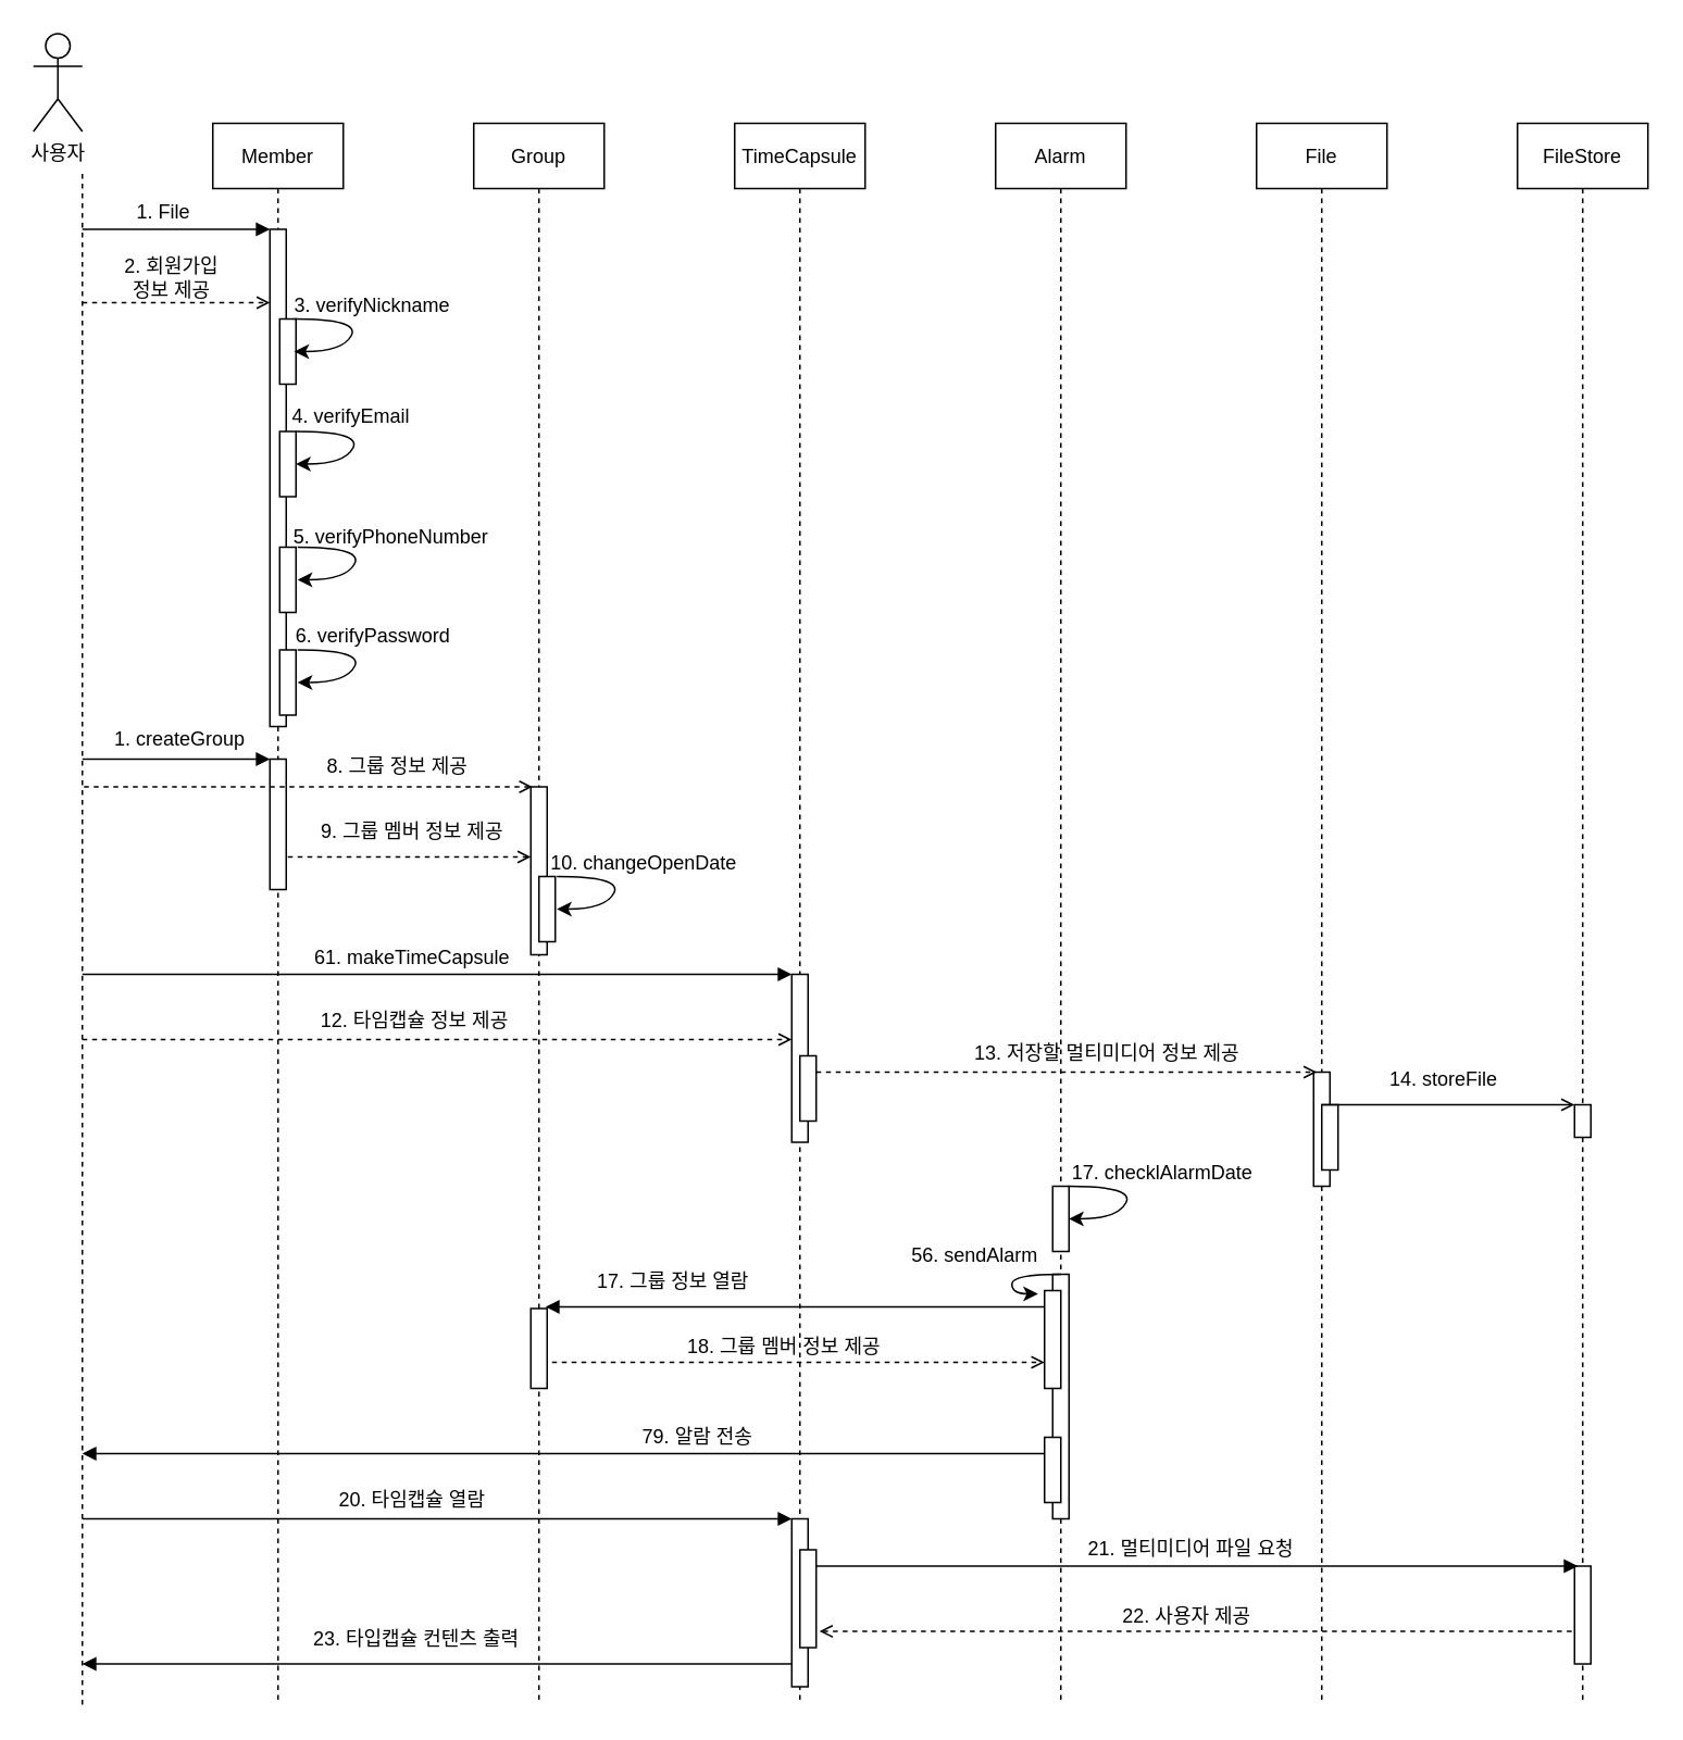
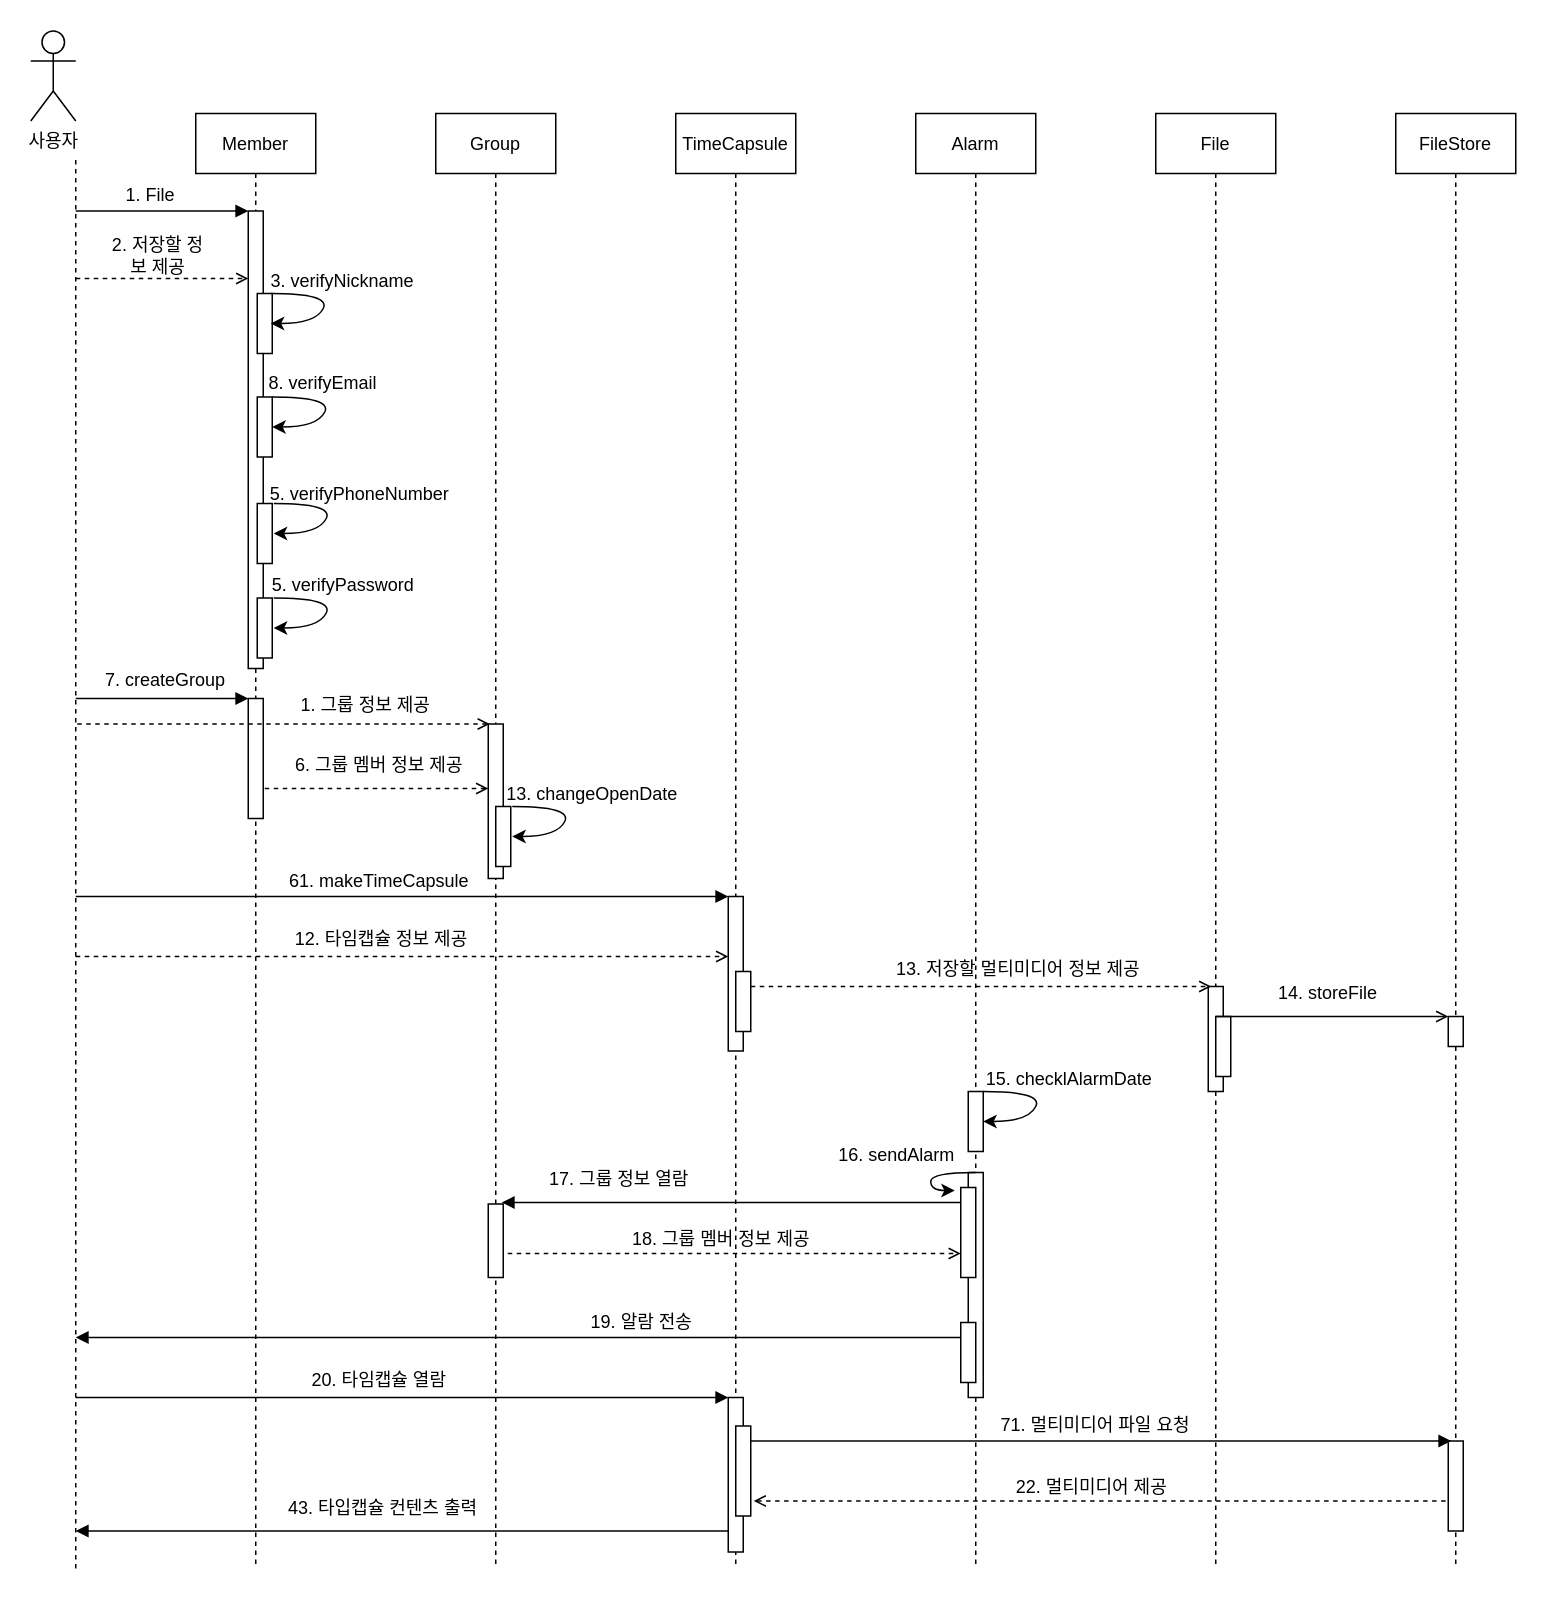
- <mxCell id="40" value="2. 회원가입 정보 제공" style="text;html=1;strokeColor=none;fillColor=none;align=center;verticalAlign=middle;whiteSpace=wrap;rounded=0;" parent="1" vertex="1"><mxGeometry x="70" y="155" width="70" height="30" as="geometry" /></mxCell>
+ <mxCell id="40" value="2. 저장할 정보 제공" style="text;html=1;strokeColor=none;fillColor=none;align=center;verticalAlign=middle;whiteSpace=wrap;rounded=0;" parent="1" vertex="1"><mxGeometry x="70" y="155" width="70" height="30" as="geometry" /></mxCell>
- <mxCell id="44" value="4. verifyEmail" style="text;html=1;strokeColor=none;fillColor=none;align=center;verticalAlign=middle;whiteSpace=wrap;rounded=0;" parent="1" vertex="1"><mxGeometry x="165" y="240" width="100" height="30" as="geometry" /></mxCell>
+ <mxCell id="44" value="8. verifyEmail" style="text;html=1;strokeColor=none;fillColor=none;align=center;verticalAlign=middle;whiteSpace=wrap;rounded=0;" parent="1" vertex="1"><mxGeometry x="165" y="240" width="100" height="30" as="geometry" /></mxCell>
- <mxCell id="49" value="6. verifyPassword" style="text;html=1;strokeColor=none;fillColor=none;align=center;verticalAlign=middle;whiteSpace=wrap;rounded=0;" parent="1" vertex="1"><mxGeometry x="166" y="375" width="125" height="30" as="geometry" /></mxCell>
+ <mxCell id="49" value="5. verifyPassword" style="text;html=1;strokeColor=none;fillColor=none;align=center;verticalAlign=middle;whiteSpace=wrap;rounded=0;" parent="1" vertex="1"><mxGeometry x="166" y="375" width="125" height="30" as="geometry" /></mxCell>
- <mxCell id="50" value="1. createGroup" style="text;html=1;strokeColor=none;fillColor=none;align=center;verticalAlign=middle;whiteSpace=wrap;rounded=0;" parent="1" vertex="1"><mxGeometry x="65" y="438" width="90" height="30" as="geometry" /></mxCell>
+ <mxCell id="50" value="7. createGroup" style="text;html=1;strokeColor=none;fillColor=none;align=center;verticalAlign=middle;whiteSpace=wrap;rounded=0;" parent="1" vertex="1"><mxGeometry x="65" y="438" width="90" height="30" as="geometry" /></mxCell>
- <mxCell id="55" value="8. 그룹 정보 제공" style="text;html=1;strokeColor=none;fillColor=none;align=center;verticalAlign=middle;whiteSpace=wrap;rounded=0;" parent="1" vertex="1"><mxGeometry x="181" y="455" width="125" height="30" as="geometry" /></mxCell>
+ <mxCell id="55" value="1. 그룹 정보 제공" style="text;html=1;strokeColor=none;fillColor=none;align=center;verticalAlign=middle;whiteSpace=wrap;rounded=0;" parent="1" vertex="1"><mxGeometry x="181" y="455" width="125" height="30" as="geometry" /></mxCell>
- <mxCell id="56" value="9. 그룹 멤버 정보 제공" style="text;html=1;strokeColor=none;fillColor=none;align=center;verticalAlign=middle;whiteSpace=wrap;rounded=0;" parent="1" vertex="1"><mxGeometry x="190" y="495" width="125" height="30" as="geometry" /></mxCell>
+ <mxCell id="56" value="6. 그룹 멤버 정보 제공" style="text;html=1;strokeColor=none;fillColor=none;align=center;verticalAlign=middle;whiteSpace=wrap;rounded=0;" parent="1" vertex="1"><mxGeometry x="190" y="495" width="125" height="30" as="geometry" /></mxCell>
- <mxCell id="53" value="10. changeOpenDate" style="text;html=1;strokeColor=none;fillColor=none;align=center;verticalAlign=middle;whiteSpace=wrap;rounded=0;" parent="1" vertex="1"><mxGeometry x="332" y="514" width="125" height="30" as="geometry" /></mxCell>
+ <mxCell id="53" value="13. changeOpenDate" style="text;html=1;strokeColor=none;fillColor=none;align=center;verticalAlign=middle;whiteSpace=wrap;rounded=0;" parent="1" vertex="1"><mxGeometry x="332" y="514" width="125" height="30" as="geometry" /></mxCell>
- <mxCell id="63" value="17. checklAlarmDate" style="text;html=1;strokeColor=none;fillColor=none;align=center;verticalAlign=middle;whiteSpace=wrap;rounded=0;" parent="1" vertex="1"><mxGeometry x="650" y="704" width="125" height="30" as="geometry" /></mxCell>
+ <mxCell id="63" value="15. checklAlarmDate" style="text;html=1;strokeColor=none;fillColor=none;align=center;verticalAlign=middle;whiteSpace=wrap;rounded=0;" parent="1" vertex="1"><mxGeometry x="650" y="704" width="125" height="30" as="geometry" /></mxCell>
- <mxCell id="64" value="56. sendAlarm" style="text;html=1;strokeColor=none;fillColor=none;align=center;verticalAlign=middle;whiteSpace=wrap;rounded=0;" parent="1" vertex="1"><mxGeometry x="535" y="755" width="125" height="30" as="geometry" /></mxCell>
+ <mxCell id="64" value="16. sendAlarm" style="text;html=1;strokeColor=none;fillColor=none;align=center;verticalAlign=middle;whiteSpace=wrap;rounded=0;" parent="1" vertex="1"><mxGeometry x="535" y="755" width="125" height="30" as="geometry" /></mxCell>
- <mxCell id="70" value="79. 알람 전송" style="text;html=1;strokeColor=none;fillColor=none;align=center;verticalAlign=middle;whiteSpace=wrap;rounded=0;" parent="1" vertex="1"><mxGeometry x="360" y="866" width="135" height="30" as="geometry" /></mxCell>
+ <mxCell id="70" value="19. 알람 전송" style="text;html=1;strokeColor=none;fillColor=none;align=center;verticalAlign=middle;whiteSpace=wrap;rounded=0;" parent="1" vertex="1"><mxGeometry x="360" y="866" width="135" height="30" as="geometry" /></mxCell>
- <mxCell id="33" value="21. 멀티미디어 파일 요청" style="text;html=1;strokeColor=none;fillColor=none;align=center;verticalAlign=middle;whiteSpace=wrap;rounded=0;" parent="30" vertex="1"><mxGeometry x="-115" y="860" width="150" height="30" as="geometry" /></mxCell>
+ <mxCell id="33" value="71. 멀티미디어 파일 요청" style="text;html=1;strokeColor=none;fillColor=none;align=center;verticalAlign=middle;whiteSpace=wrap;rounded=0;" parent="30" vertex="1"><mxGeometry x="-115" y="860" width="150" height="30" as="geometry" /></mxCell>
- <mxCell id="75" value="22. 사용자 제공" style="text;html=1;strokeColor=none;fillColor=none;align=center;verticalAlign=middle;whiteSpace=wrap;rounded=0;" parent="1" vertex="1"><mxGeometry x="660" y="976" width="135" height="30" as="geometry" /></mxCell>
+ <mxCell id="75" value="22. 멀티미디어 제공" style="text;html=1;strokeColor=none;fillColor=none;align=center;verticalAlign=middle;whiteSpace=wrap;rounded=0;" parent="1" vertex="1"><mxGeometry x="660" y="976" width="135" height="30" as="geometry" /></mxCell>
- <mxCell id="15" value="23. 타입캡슐 컨텐츠 출력" style="text;html=1;strokeColor=none;fillColor=none;align=center;verticalAlign=middle;whiteSpace=wrap;rounded=0;" parent="12" vertex="1"><mxGeometry x="-115" y="915" width="160" height="30" as="geometry" /></mxCell>
+ <mxCell id="15" value="43. 타입캡슐 컨텐츠 출력" style="text;html=1;strokeColor=none;fillColor=none;align=center;verticalAlign=middle;whiteSpace=wrap;rounded=0;" parent="12" vertex="1"><mxGeometry x="-115" y="915" width="160" height="30" as="geometry" /></mxCell>
